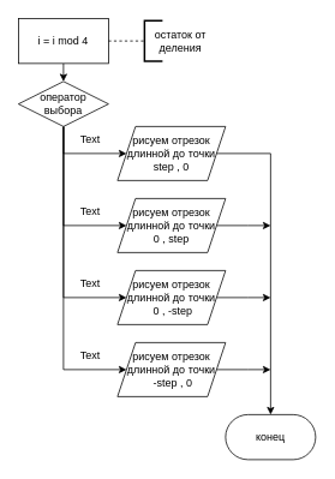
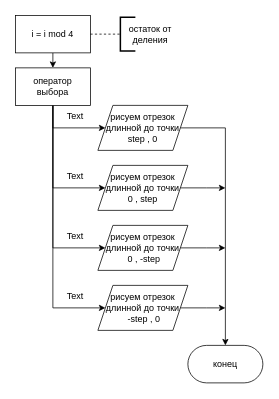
- <mxCell id="12" value="оператор &lt;br&gt;выбора" style="rhombus;whiteSpace=wrap;html=1;" vertex="1" parent="1"><mxGeometry x="20" y="90" width="100" height="50" as="geometry" /></mxCell>
+ <mxCell id="12" value="оператор &lt;br&gt;выбора" style="whiteSpace=wrap;html=1;rounded=0;" vertex="1" parent="1"><mxGeometry x="20" y="90" width="100" height="50" as="geometry" /></mxCell>
